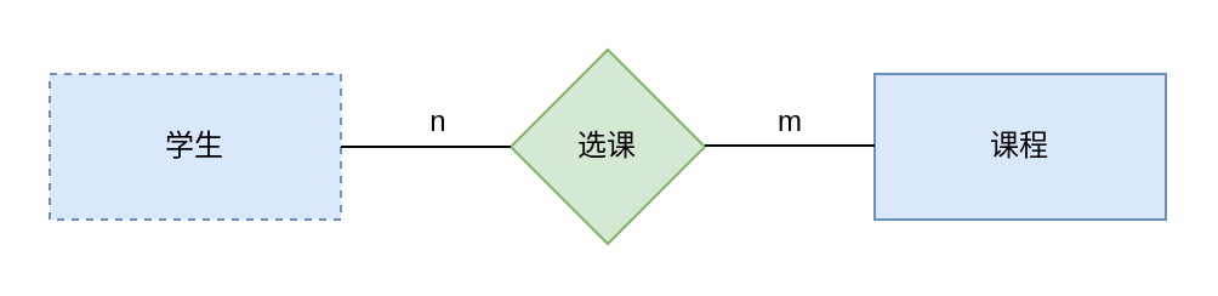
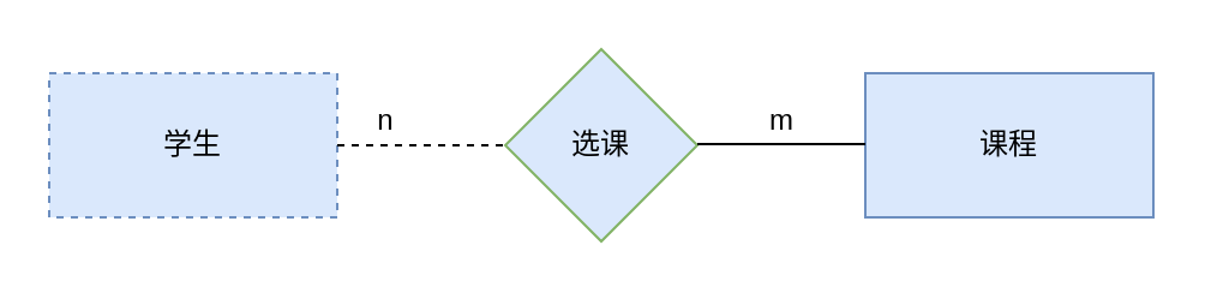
- <mxCell id="5" value="n" style="text;html=1;align=center;verticalAlign=middle;resizable=0;points=[];autosize=1;strokeColor=none;fillColor=none;" parent="1" vertex="1"><mxGeometry x="170" y="40" width="20" height="20" as="geometry" /></mxCell>
+ <mxCell id="5" value="n" style="text;html=1;align=center;verticalAlign=middle;resizable=0;points=[];autosize=1;strokeColor=none;fillColor=none;" parent="1" vertex="1"><mxGeometry x="150" y="40" width="20" height="20" as="geometry" /></mxCell>
- <mxCell id="4" value="" style="endArrow=none;html=1;rounded=0;exitX=1;exitY=0.5;exitDx=0;exitDy=0;entryX=0;entryY=0.5;entryDx=0;entryDy=0;" parent="1" source="2" target="3" edge="1"><mxGeometry width="50" height="50" relative="1" as="geometry"><mxPoint x="270" y="270" as="sourcePoint" /><mxPoint x="320" y="220" as="targetPoint" /></mxGeometry></mxCell>
+ <mxCell id="4" value="" style="endArrow=none;html=1;rounded=0;exitX=1;exitY=0.5;exitDx=0;exitDy=0;entryX=0;entryY=0.5;entryDx=0;entryDy=0;dashed=1;" parent="1" source="2" target="3" edge="1"><mxGeometry width="50" height="50" relative="1" as="geometry"><mxPoint x="270" y="270" as="sourcePoint" /><mxPoint x="320" y="220" as="targetPoint" /></mxGeometry></mxCell>
- <mxCell id="3" value="选课" style="rhombus;whiteSpace=wrap;html=1;fillColor=#d5e8d4;strokeColor=#82b366;" parent="1" vertex="1"><mxGeometry x="210" y="20" width="80" height="80" as="geometry" /></mxCell>
+ <mxCell id="3" value="选课" style="rhombus;whiteSpace=wrap;html=1;fillColor=#dae8fc;strokeColor=#82b366;" parent="1" vertex="1"><mxGeometry x="210" y="20" width="80" height="80" as="geometry" /></mxCell>
